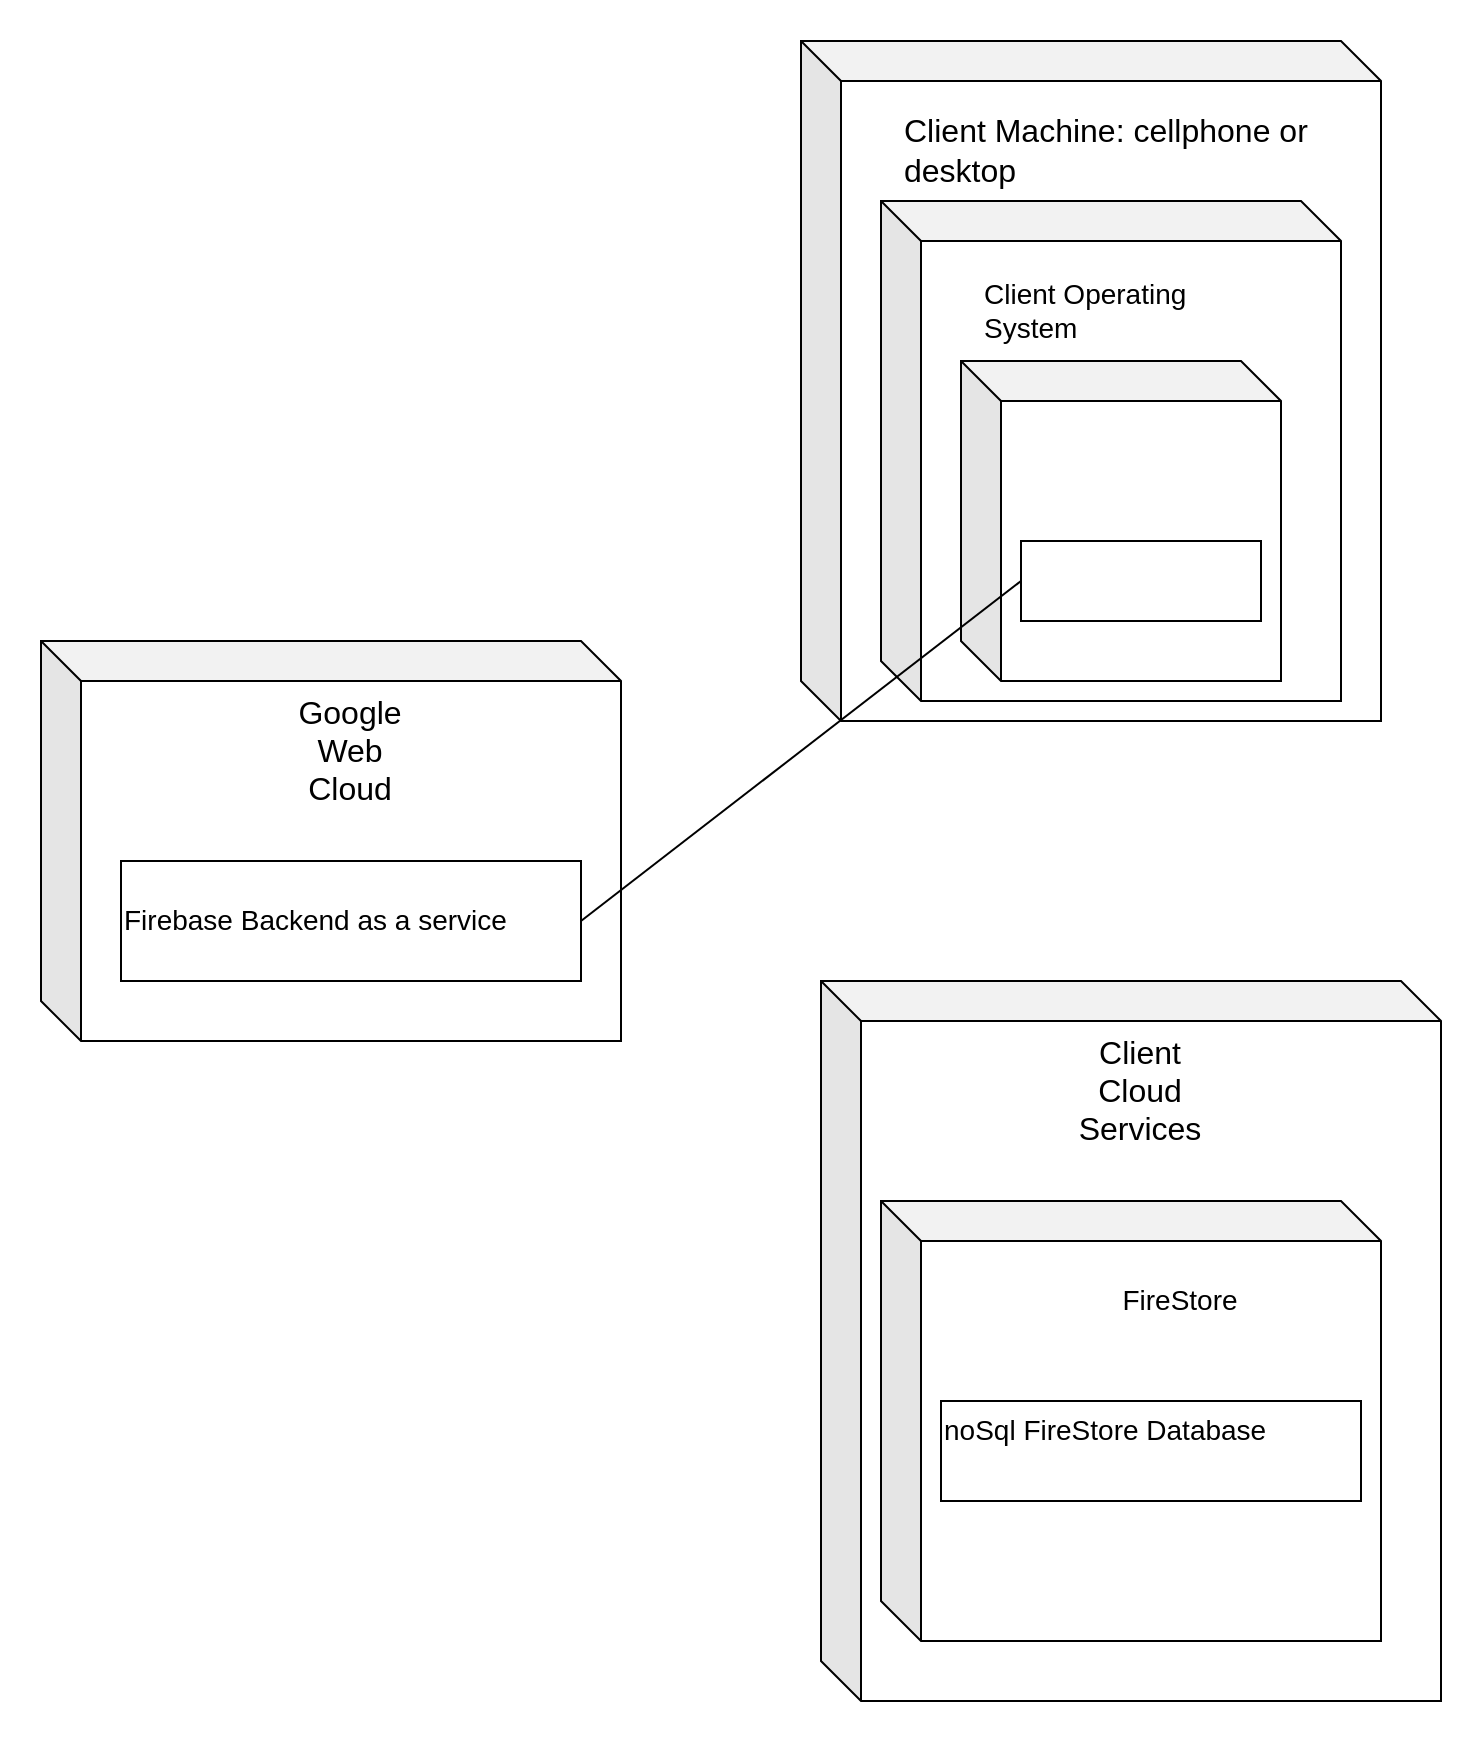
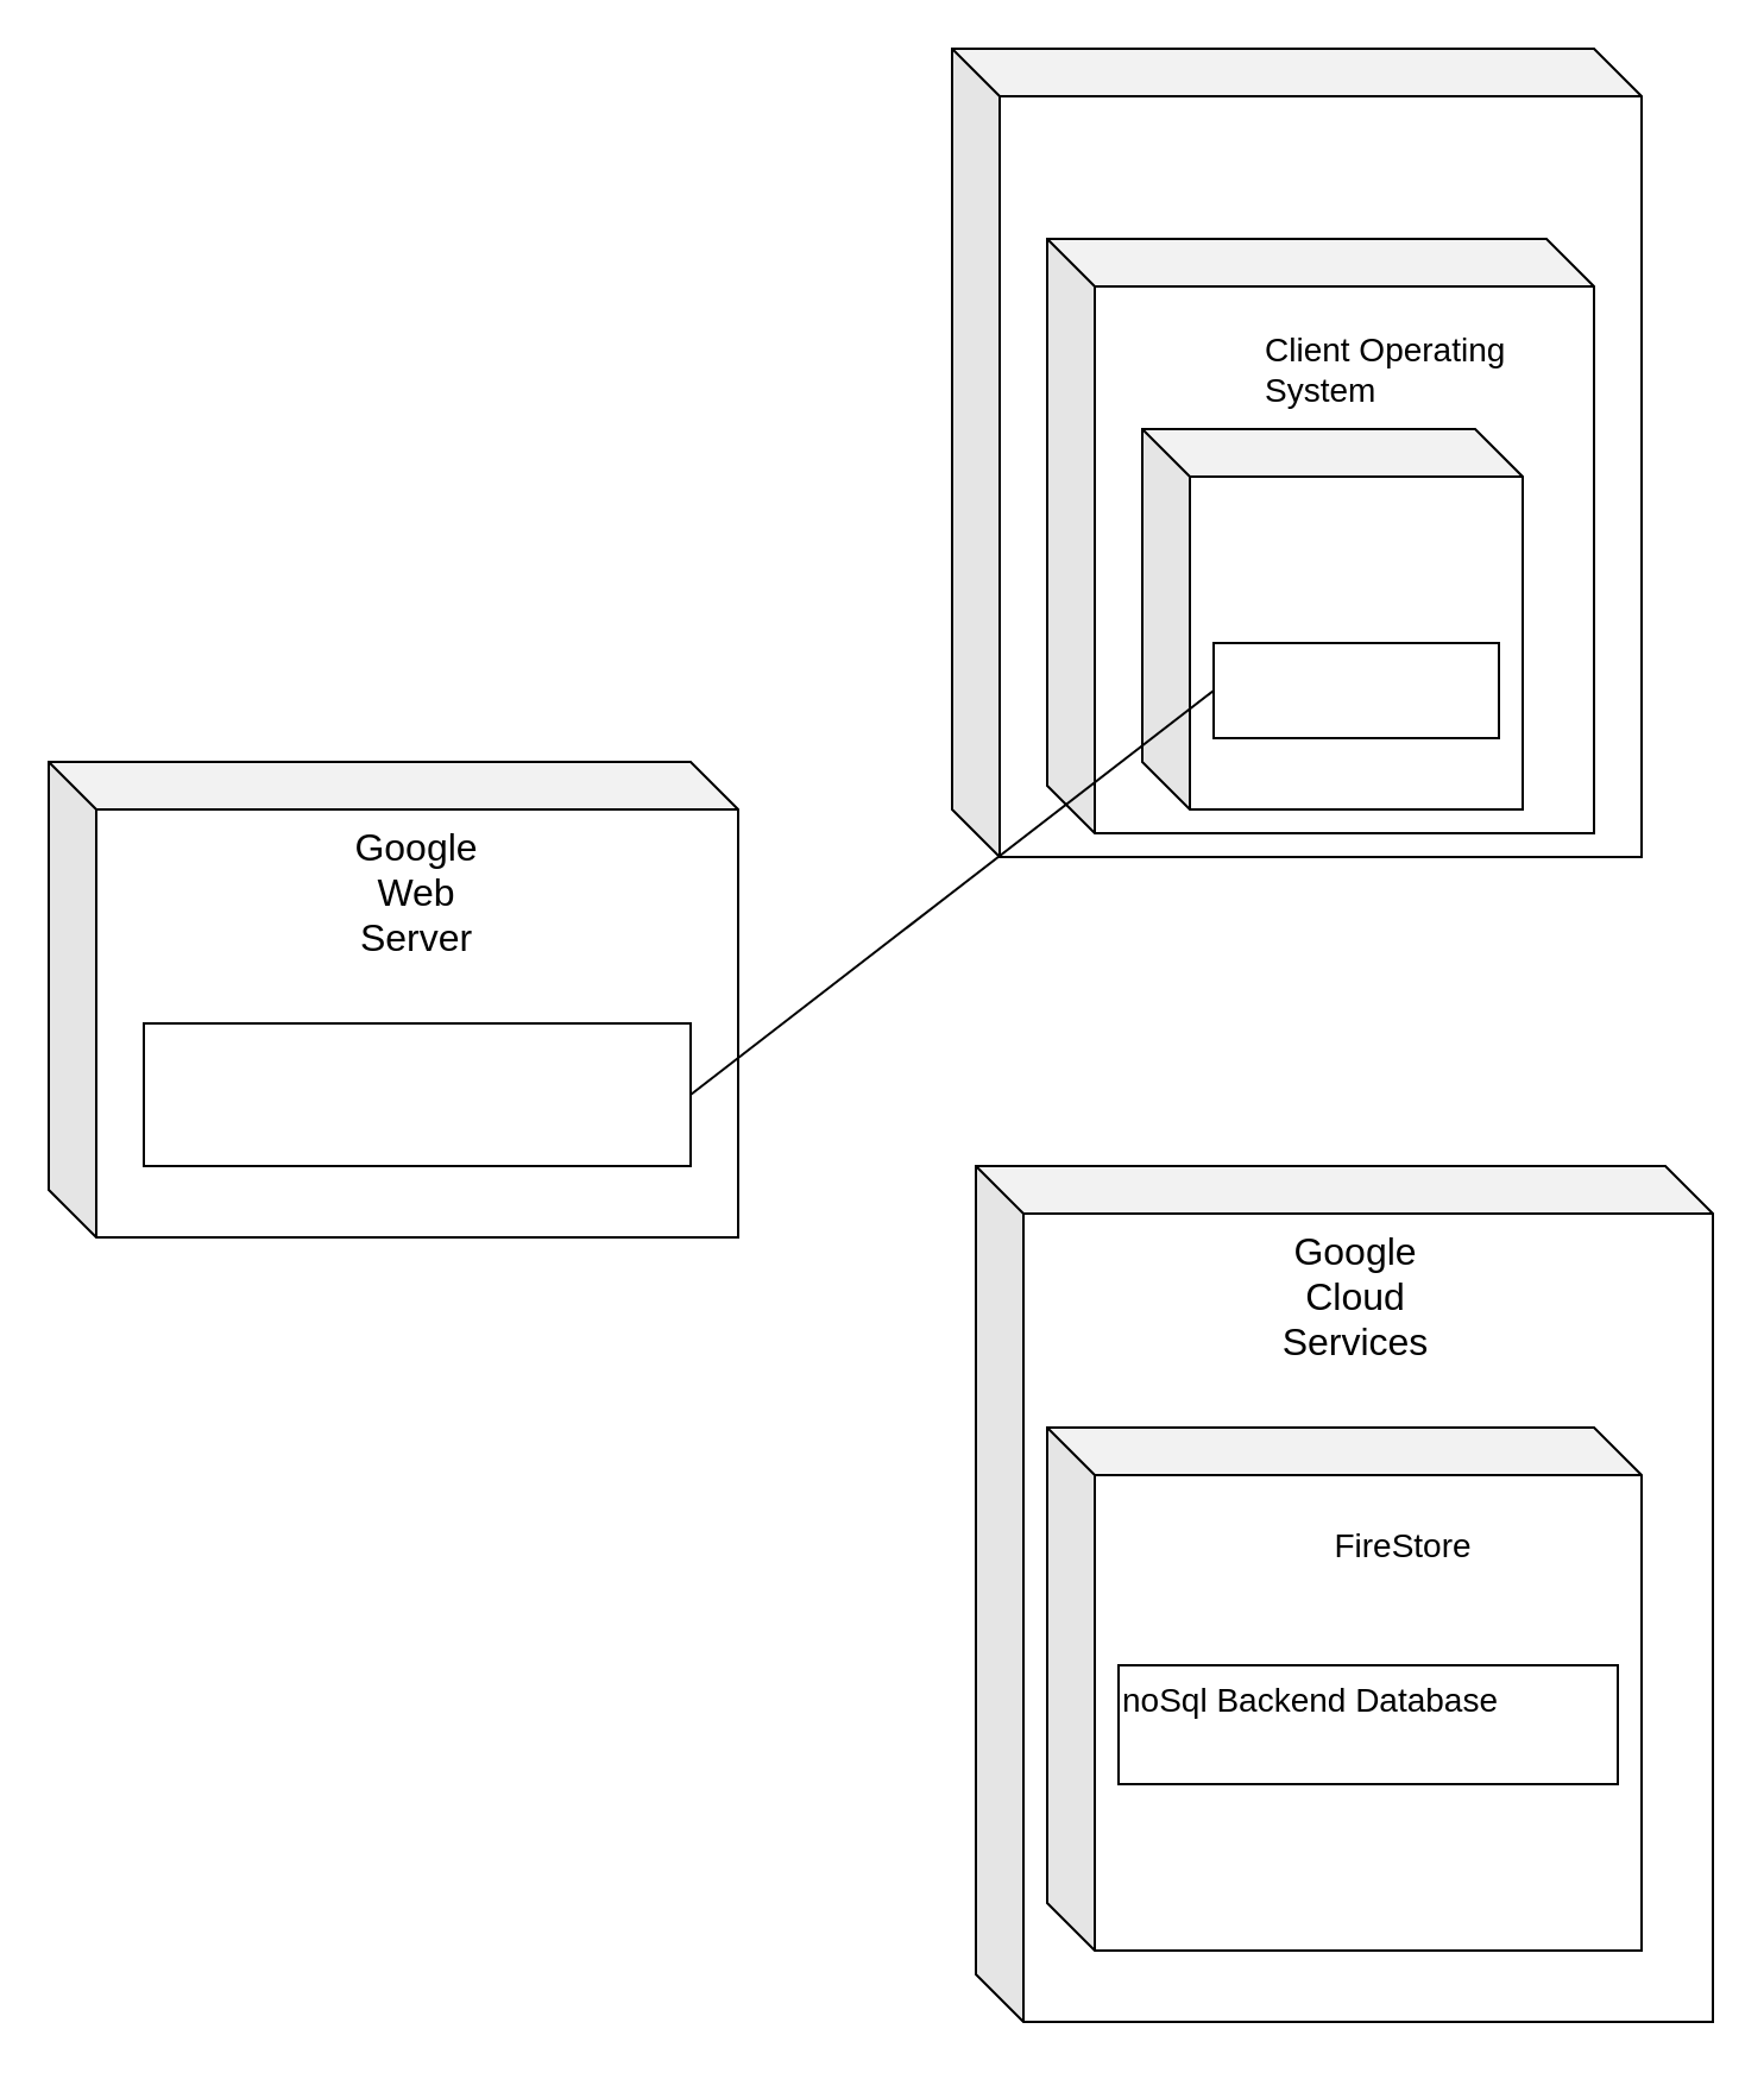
- <mxCell id="7" value="Client Machine: cellphone or desktop&amp;nbsp;" style="text;html=1;strokeColor=none;fillColor=none;align=left;verticalAlign=middle;whiteSpace=wrap;rounded=0;fontSize=16;" vertex="1" parent="1"><mxGeometry x="450" y="60" width="230" height="30" as="geometry" /></mxCell>
- <mxCell id="9" value="Client Operating System" style="text;html=1;strokeColor=none;fillColor=none;align=left;verticalAlign=middle;whiteSpace=wrap;rounded=0;fontSize=14;" vertex="1" parent="1"><mxGeometry x="490" y="140" width="120" height="30" as="geometry" /></mxCell>
+ <mxCell id="9" value="Client Operating System" style="text;html=1;strokeColor=none;fillColor=none;align=left;verticalAlign=middle;whiteSpace=wrap;rounded=0;fontSize=14;" vertex="1" parent="1"><mxGeometry x="530" y="140" width="120" height="30" as="geometry" /></mxCell>
- <mxCell id="3" value="Google Web&lt;br&gt;Cloud" style="text;html=1;strokeColor=none;fillColor=none;align=center;verticalAlign=middle;whiteSpace=wrap;rounded=0;fontSize=16;" vertex="1" parent="1"><mxGeometry x="145" y="360" width="60" height="30" as="geometry" /></mxCell>
+ <mxCell id="3" value="Google Web&lt;br&gt;Server" style="text;html=1;strokeColor=none;fillColor=none;align=center;verticalAlign=middle;whiteSpace=wrap;rounded=0;fontSize=16;" vertex="1" parent="1"><mxGeometry x="145" y="360" width="60" height="30" as="geometry" /></mxCell>
- <mxCell id="5" value="&lt;font style=&quot;font-size: 14px;&quot;&gt;Firebase Backend as a service&amp;nbsp;&lt;/font&gt;" style="text;html=1;strokeColor=none;fillColor=none;align=left;verticalAlign=middle;whiteSpace=wrap;rounded=0;" vertex="1" parent="1"><mxGeometry x="60" y="445" width="230" height="30" as="geometry" /></mxCell>
- <mxCell id="14" value="Client Cloud&lt;br&gt;Services" style="text;html=1;strokeColor=none;fillColor=none;align=center;verticalAlign=middle;whiteSpace=wrap;rounded=0;fontSize=16;" vertex="1" parent="1"><mxGeometry x="540" y="530" width="60" height="30" as="geometry" /></mxCell>
+ <mxCell id="14" value="Google Cloud&lt;br&gt;Services" style="text;html=1;strokeColor=none;fillColor=none;align=center;verticalAlign=middle;whiteSpace=wrap;rounded=0;fontSize=16;" vertex="1" parent="1"><mxGeometry x="540" y="530" width="60" height="30" as="geometry" /></mxCell>
- <mxCell id="18" value="noSql FireStore Database" style="text;html=1;strokeColor=none;fillColor=none;align=left;verticalAlign=middle;whiteSpace=wrap;rounded=0;fontSize=14;" vertex="1" parent="1"><mxGeometry x="470" y="700" width="170" height="30" as="geometry" /></mxCell>
+ <mxCell id="18" value="noSql Backend Database" style="text;html=1;strokeColor=none;fillColor=none;align=left;verticalAlign=middle;whiteSpace=wrap;rounded=0;fontSize=14;" vertex="1" parent="1"><mxGeometry x="470" y="700" width="170" height="30" as="geometry" /></mxCell>
